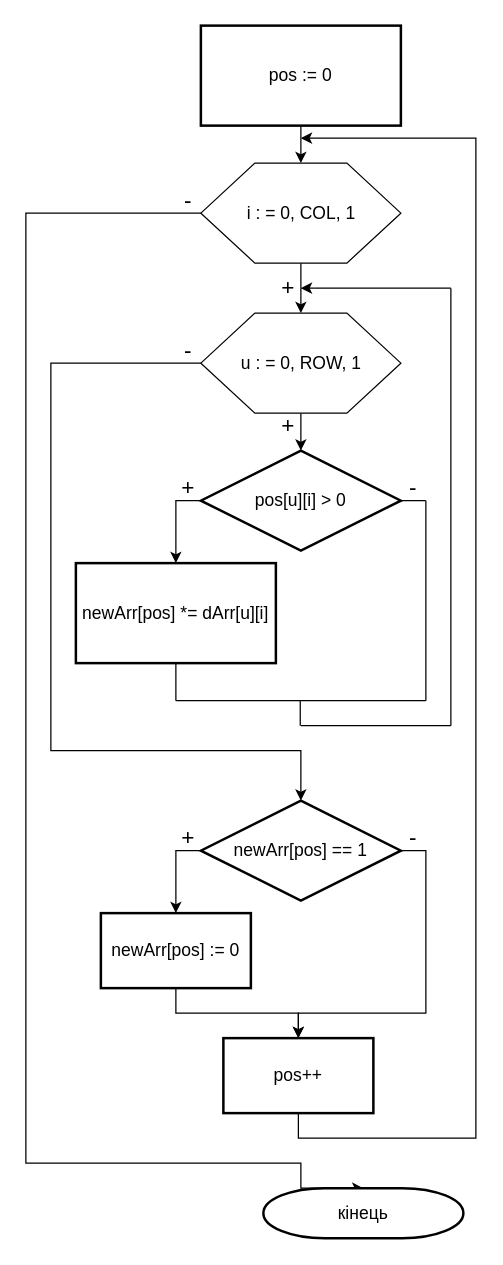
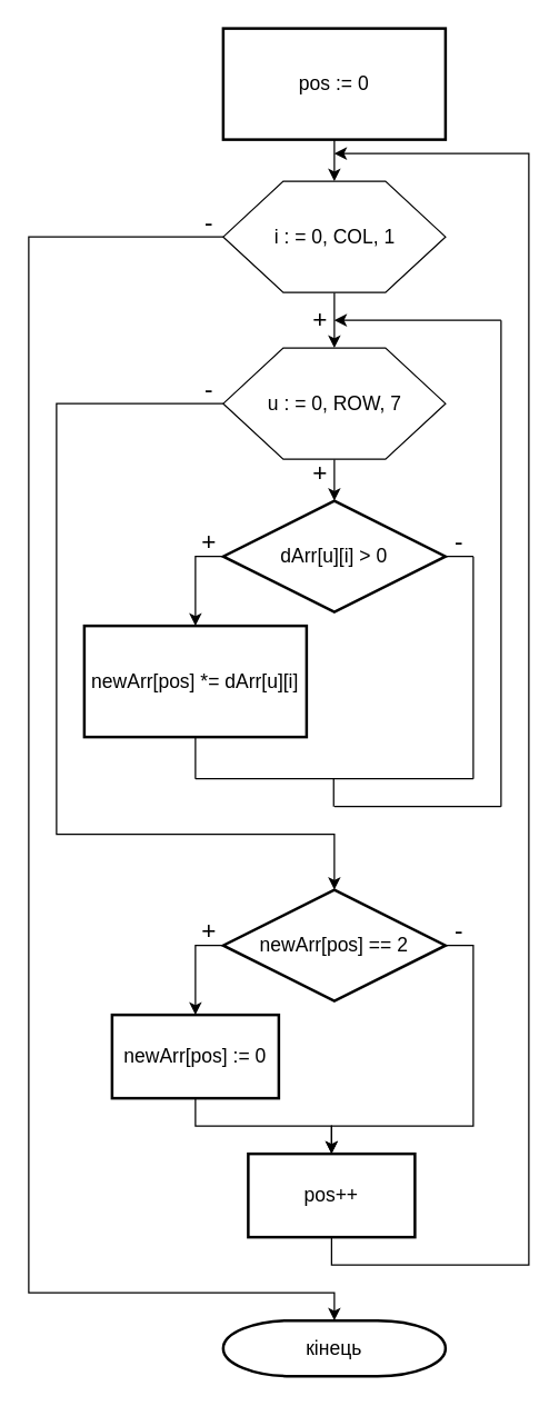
- <mxCell id="8" value="&lt;font style=&quot;font-size: 14px&quot;&gt;u : = 0, ROW, 1&lt;/font&gt;" style="verticalLabelPosition=middle;verticalAlign=middle;html=1;shape=hexagon;perimeter=hexagonPerimeter2;arcSize=6;size=0.27;labelPosition=center;align=center;" vertex="1" parent="1"><mxGeometry x="160" y="250" width="160" height="80" as="geometry" /></mxCell>
+ <mxCell id="8" value="&lt;font style=&quot;font-size: 14px&quot;&gt;u : = 0, ROW, 7&lt;/font&gt;" style="verticalLabelPosition=middle;verticalAlign=middle;html=1;shape=hexagon;perimeter=hexagonPerimeter2;arcSize=6;size=0.27;labelPosition=center;align=center;" vertex="1" parent="1"><mxGeometry x="160" y="250" width="160" height="80" as="geometry" /></mxCell>
- <mxCell id="10" value="&lt;font style=&quot;font-size: 14px&quot;&gt;pos[u][i] &amp;gt; 0&lt;/font&gt;" style="strokeWidth=2;html=1;shape=mxgraph.flowchart.decision;whiteSpace=wrap;" vertex="1" parent="1"><mxGeometry x="160" y="360" width="160" height="80" as="geometry" /></mxCell>
+ <mxCell id="10" value="&lt;font style=&quot;font-size: 14px&quot;&gt;dArr[u][i] &amp;gt; 0&lt;/font&gt;" style="strokeWidth=2;html=1;shape=mxgraph.flowchart.decision;whiteSpace=wrap;" vertex="1" parent="1"><mxGeometry x="160" y="360" width="160" height="80" as="geometry" /></mxCell>
- <mxCell id="27" value="&lt;font style=&quot;font-size: 14px&quot;&gt;newArr[pos] == 1&lt;/font&gt;" style="strokeWidth=2;html=1;shape=mxgraph.flowchart.decision;whiteSpace=wrap;" vertex="1" parent="1"><mxGeometry x="160" y="640" width="160" height="80" as="geometry" /></mxCell>
+ <mxCell id="27" value="&lt;font style=&quot;font-size: 14px&quot;&gt;newArr[pos] == 2&lt;/font&gt;" style="strokeWidth=2;html=1;shape=mxgraph.flowchart.decision;whiteSpace=wrap;" vertex="1" parent="1"><mxGeometry x="160" y="640" width="160" height="80" as="geometry" /></mxCell>
- <mxCell id="36" value="&lt;font style=&quot;font-size: 14px&quot;&gt;кінець&lt;/font&gt;" style="strokeWidth=2;html=1;shape=mxgraph.flowchart.terminator;whiteSpace=wrap;" vertex="1" parent="1"><mxGeometry x="210" y="950" width="160" height="40" as="geometry" /></mxCell>
+ <mxCell id="36" value="&lt;font style=&quot;font-size: 14px&quot;&gt;кінець&lt;/font&gt;" style="strokeWidth=2;html=1;shape=mxgraph.flowchart.terminator;whiteSpace=wrap;" vertex="1" parent="1"><mxGeometry x="160" y="950" width="160" height="40" as="geometry" /></mxCell>
